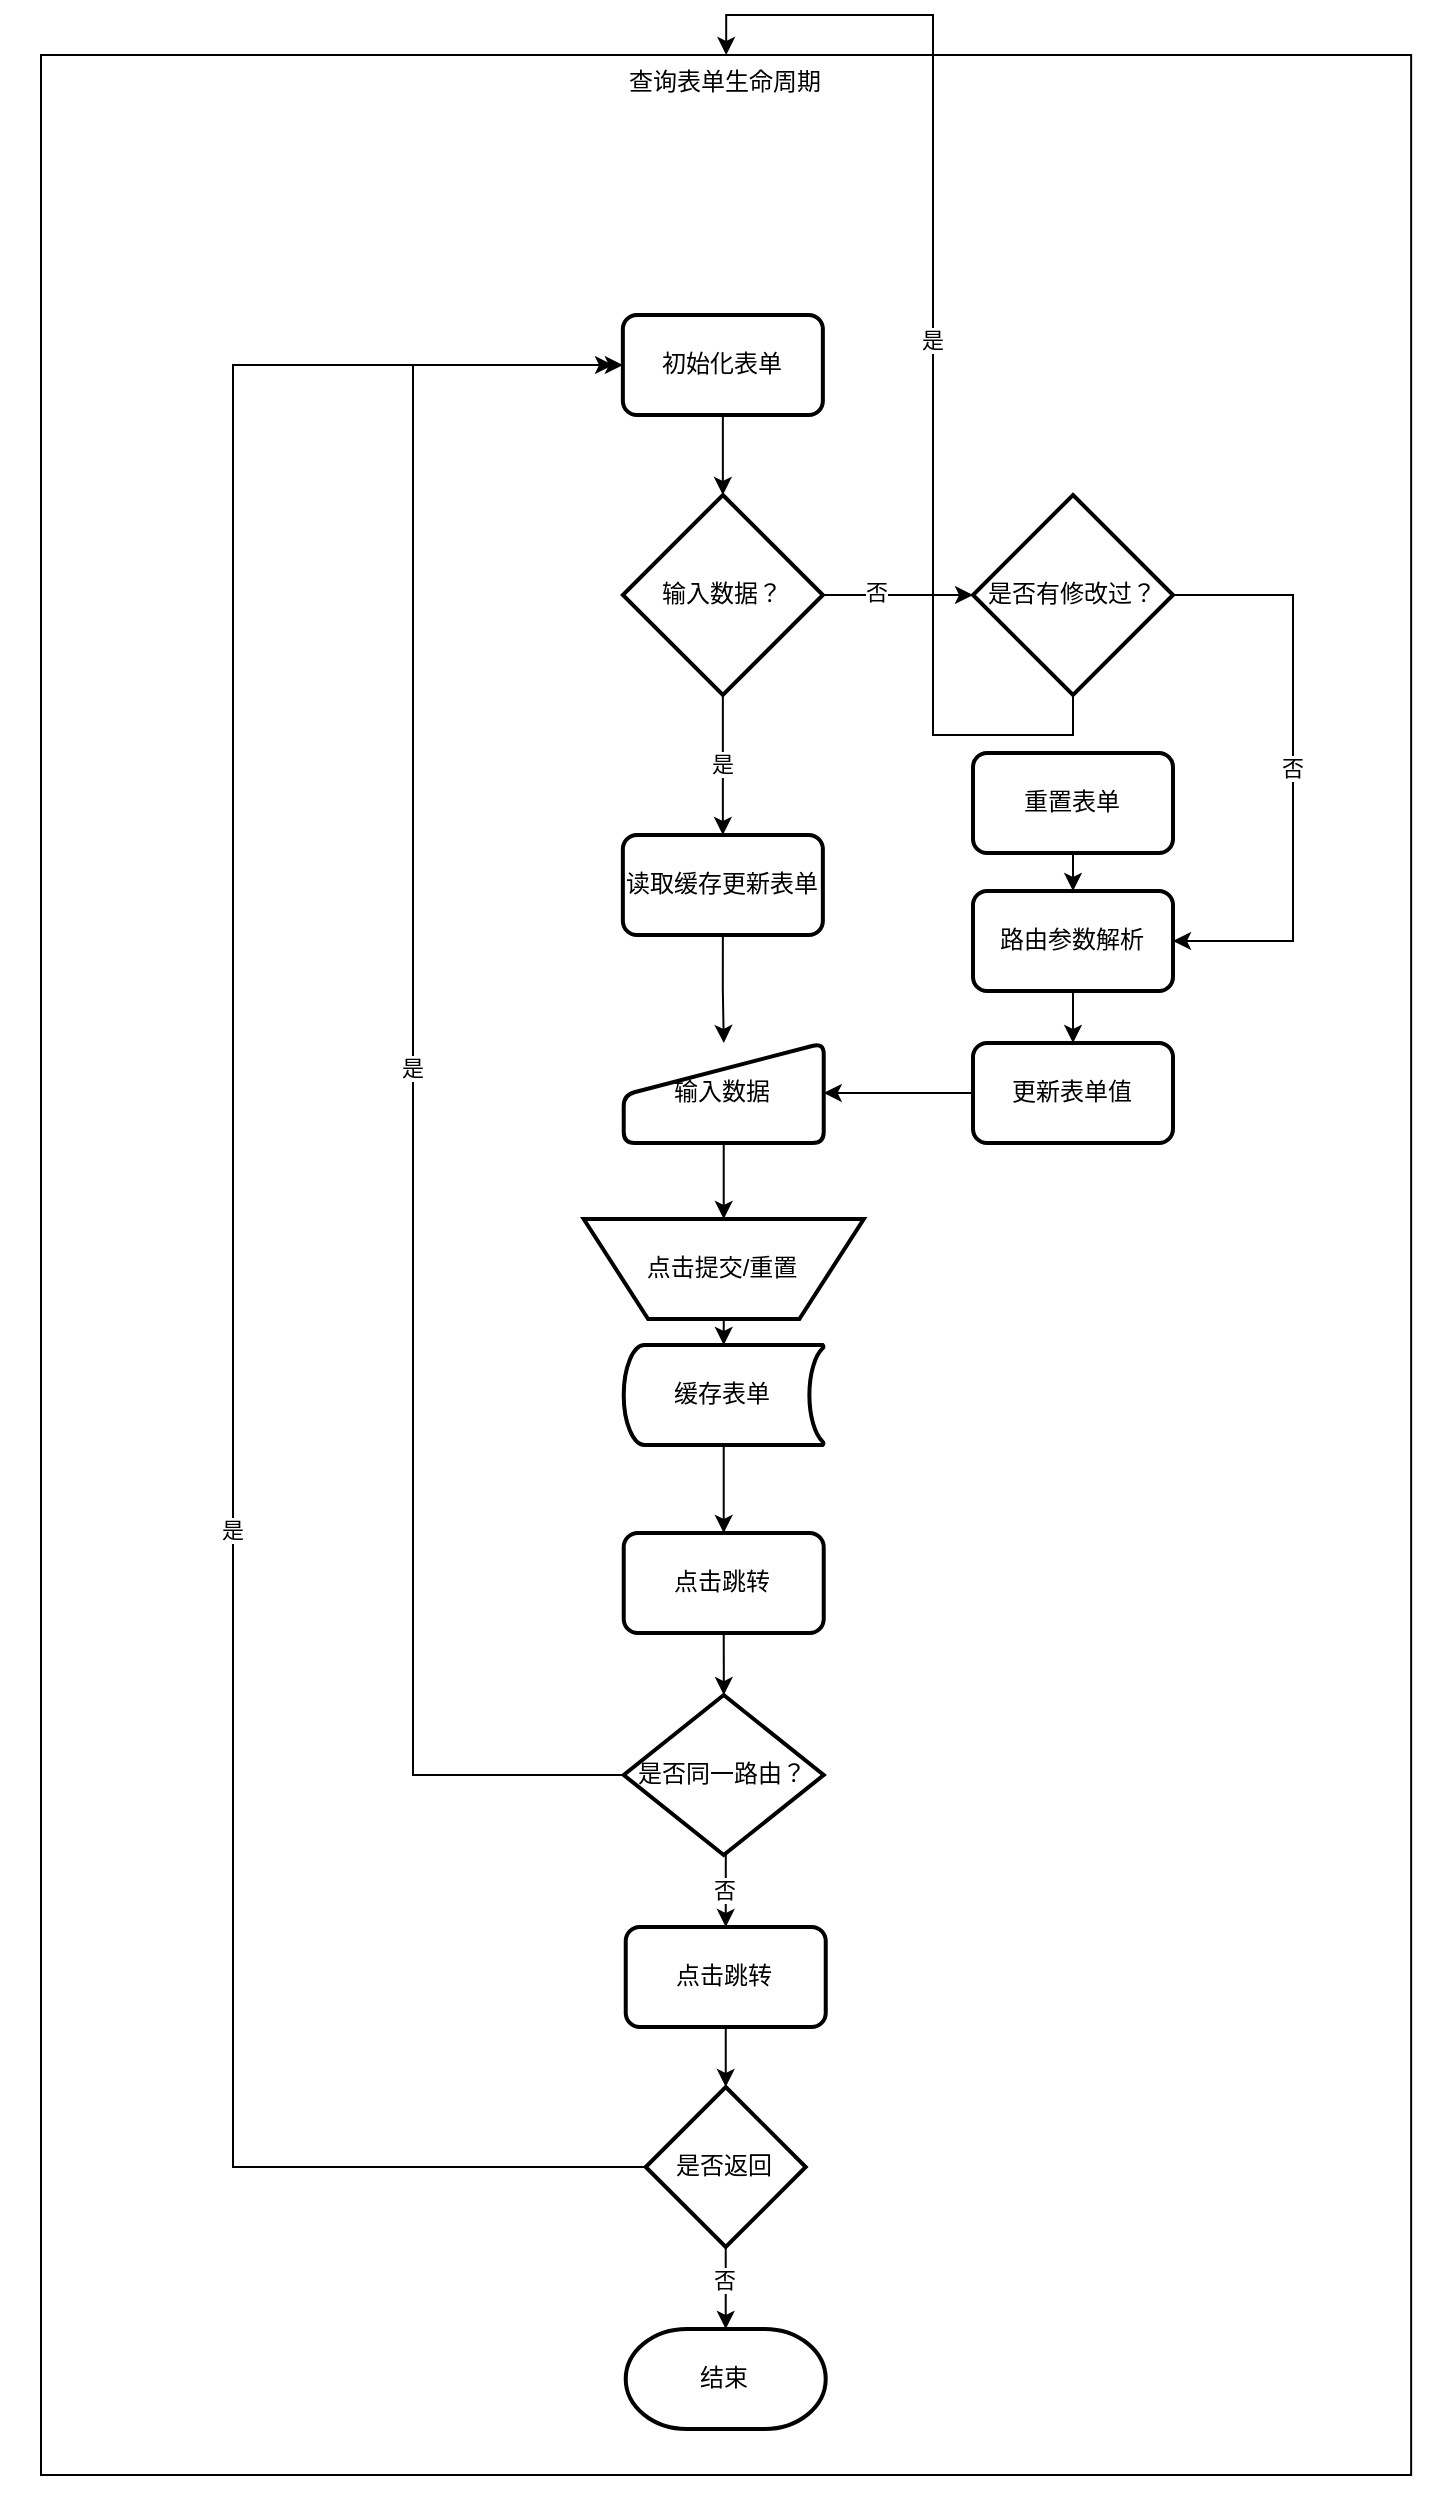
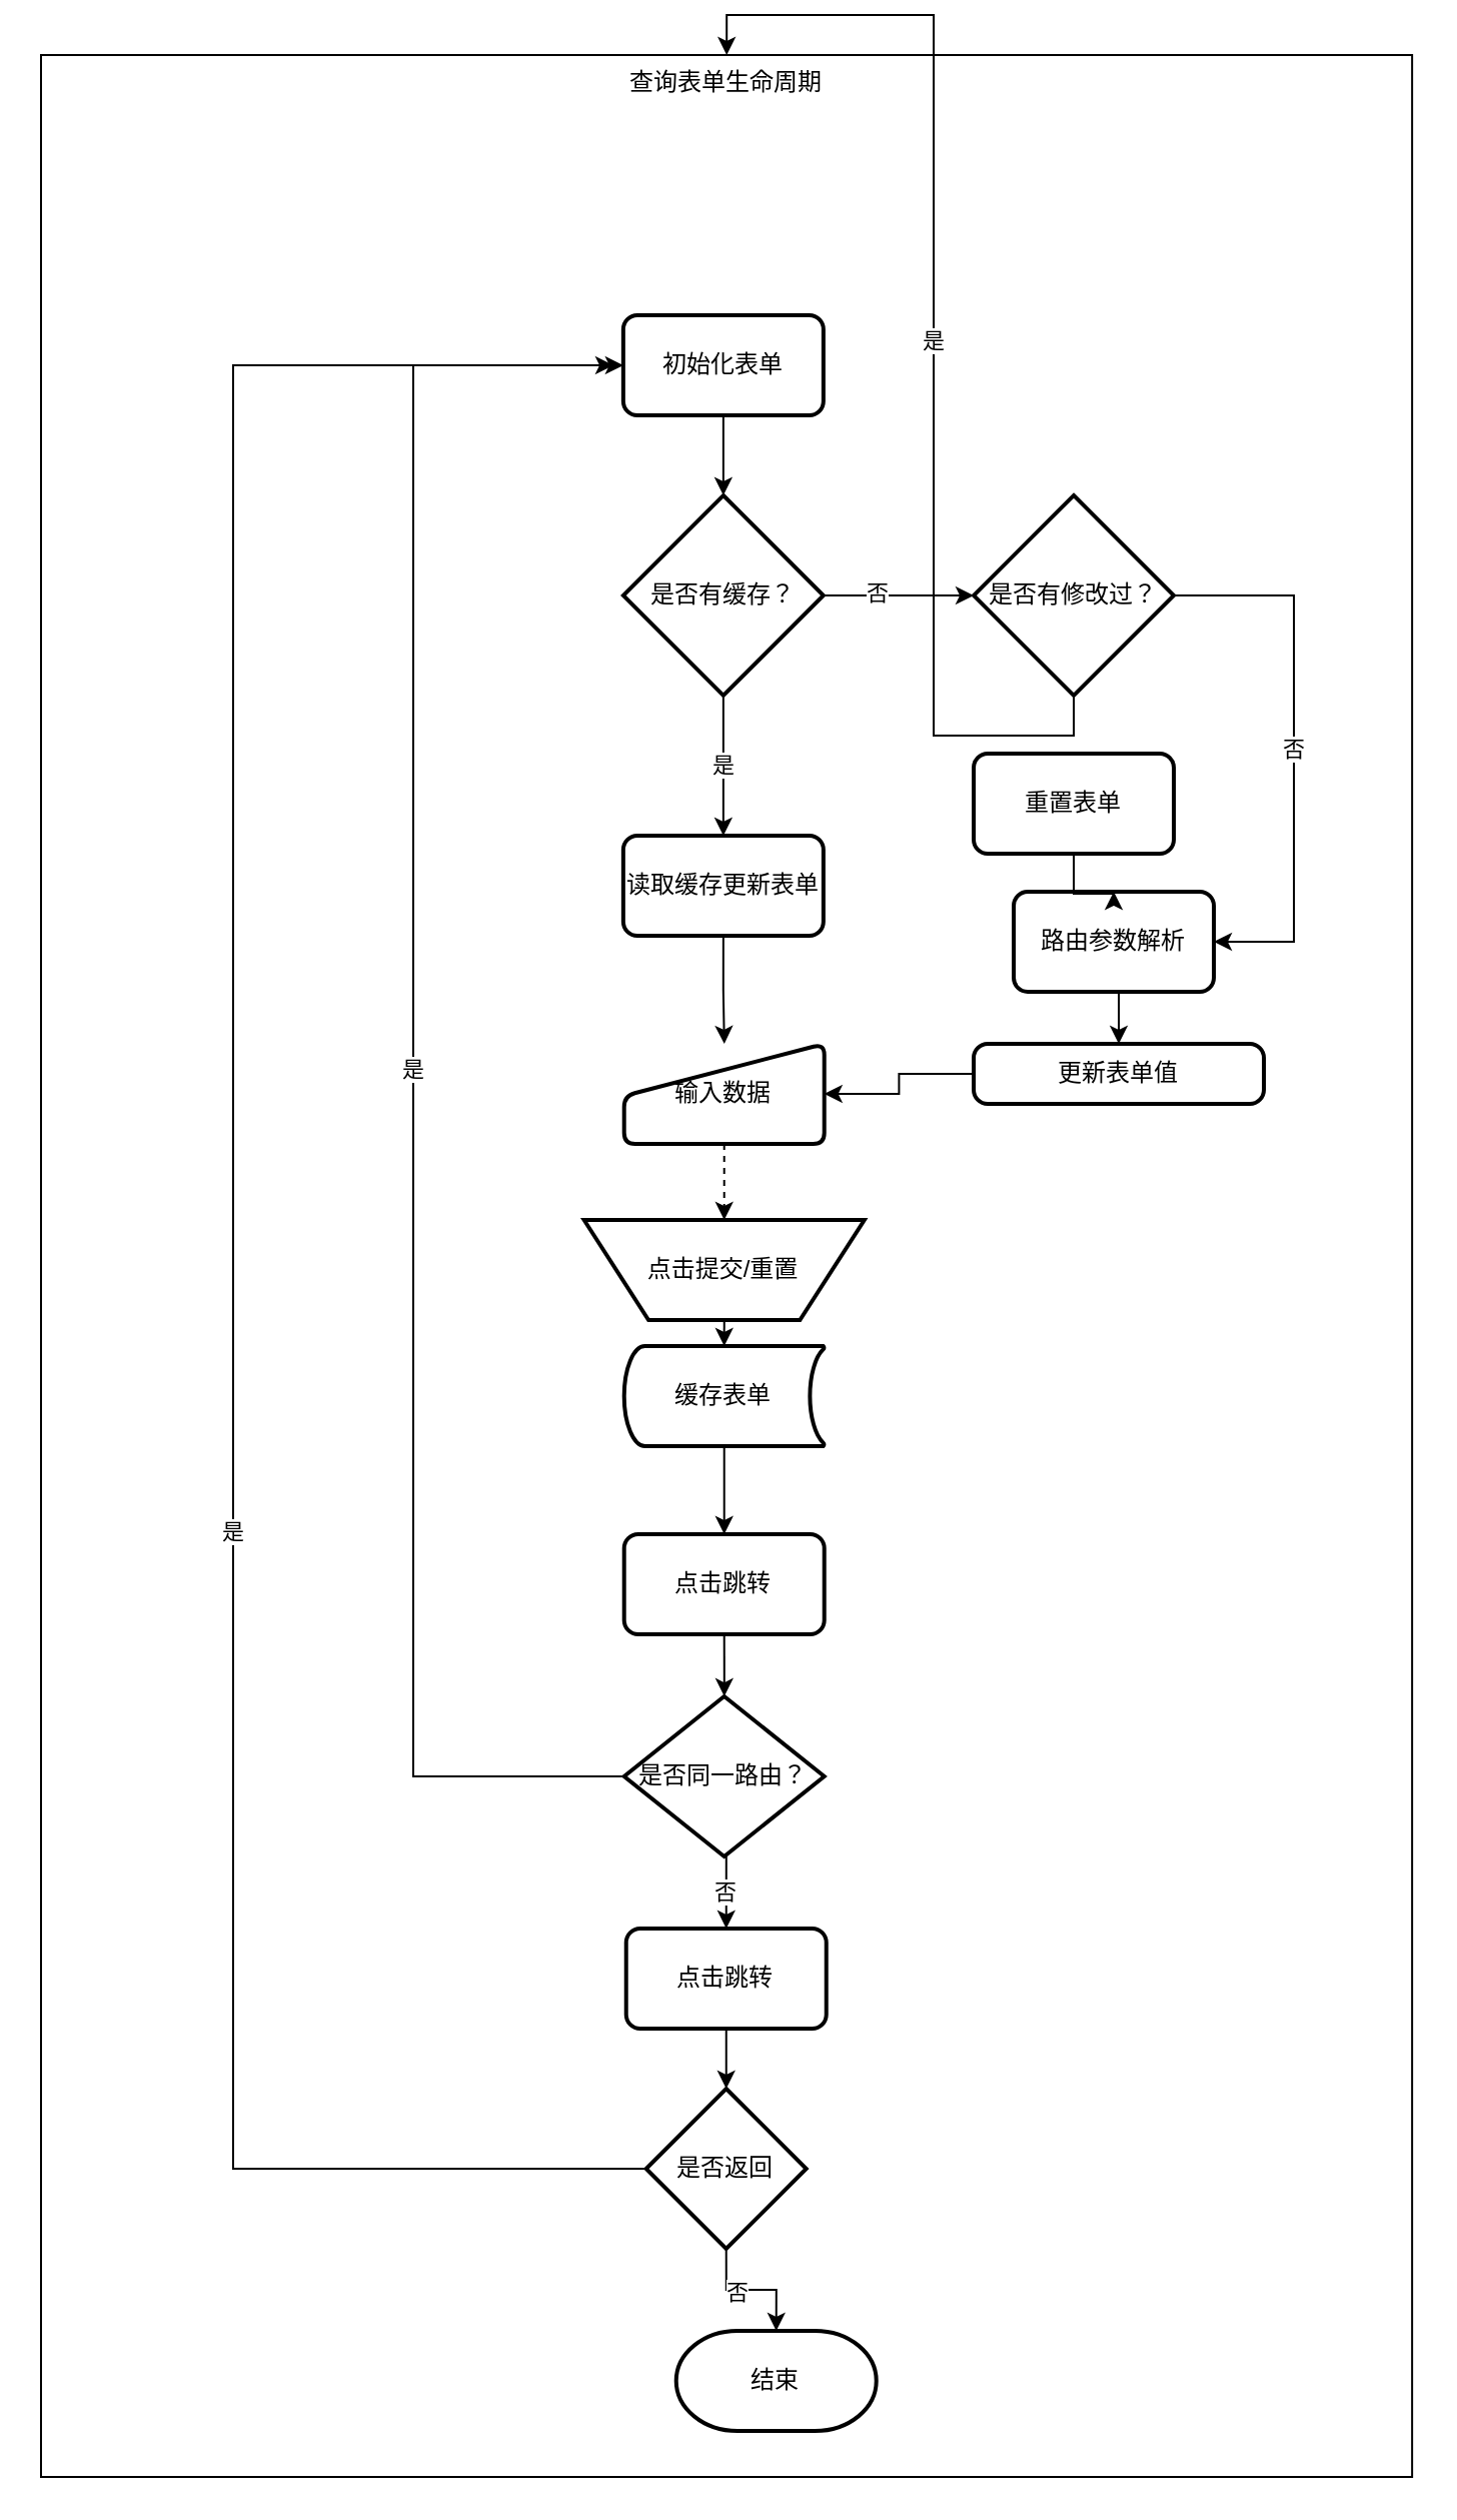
- <mxCell id="18" value="输入数据？" style="strokeWidth=2;html=1;shape=mxgraph.flowchart.decision;whiteSpace=wrap;" parent="1" vertex="1"><mxGeometry x="310.93" y="240" width="100" height="100" as="geometry" /></mxCell>
+ <mxCell id="18" value="是否有缓存？" style="strokeWidth=2;html=1;shape=mxgraph.flowchart.decision;whiteSpace=wrap;" parent="1" vertex="1"><mxGeometry x="310.93" y="240" width="100" height="100" as="geometry" /></mxCell>
- <mxCell id="22" value="路由参数解析" style="rounded=1;whiteSpace=wrap;html=1;absoluteArcSize=1;arcSize=14;strokeWidth=2;" parent="1" vertex="1"><mxGeometry x="486" y="438" width="100" height="50" as="geometry" /></mxCell>
+ <mxCell id="22" value="路由参数解析" style="rounded=1;whiteSpace=wrap;html=1;absoluteArcSize=1;arcSize=14;strokeWidth=2;" parent="1" vertex="1"><mxGeometry x="506" y="438" width="100" height="50" as="geometry" /></mxCell>
- <mxCell id="24" value="更新表单值" style="rounded=1;whiteSpace=wrap;html=1;absoluteArcSize=1;arcSize=14;strokeWidth=2;" parent="1" vertex="1"><mxGeometry x="486" y="514" width="100" height="50" as="geometry" /></mxCell>
+ <mxCell id="24" value="更新表单值" style="rounded=1;whiteSpace=wrap;html=1;absoluteArcSize=1;arcSize=14;strokeWidth=2;" parent="1" vertex="1"><mxGeometry x="486" y="514" width="145" height="30" as="geometry" /></mxCell>
- <mxCell id="5" style="edgeStyle=orthogonalEdgeStyle;rounded=0;orthogonalLoop=1;jettySize=auto;html=1;exitX=0.5;exitY=1;exitDx=0;exitDy=0;entryX=0.5;entryY=0;entryDx=0;entryDy=0;" parent="1" source="6" target="8" edge="1"><mxGeometry relative="1" as="geometry" /></mxCell>
+ <mxCell id="5" style="edgeStyle=orthogonalEdgeStyle;rounded=0;orthogonalLoop=1;jettySize=auto;html=1;exitX=0.5;exitY=1;exitDx=0;exitDy=0;entryX=0.5;entryY=0;entryDx=0;entryDy=0;dashed=1;" parent="1" source="6" target="8" edge="1"><mxGeometry relative="1" as="geometry" /></mxCell>
- <mxCell id="11" value="结束" style="strokeWidth=2;html=1;shape=mxgraph.flowchart.terminator;whiteSpace=wrap;" parent="1" vertex="1"><mxGeometry x="312.36" y="1157" width="100" height="50" as="geometry" /></mxCell>
+ <mxCell id="11" value="结束" style="strokeWidth=2;html=1;shape=mxgraph.flowchart.terminator;whiteSpace=wrap;" parent="1" vertex="1"><mxGeometry x="337.36" y="1157" width="100" height="50" as="geometry" /></mxCell>
